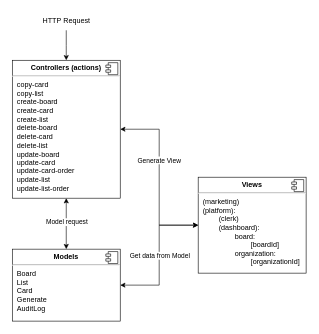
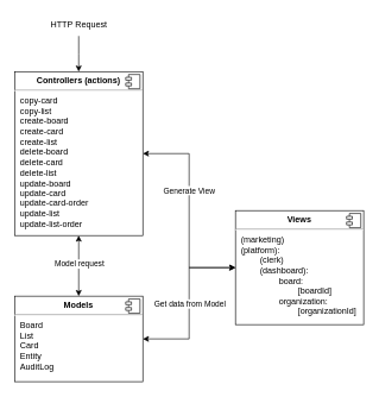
- <mxCell id="11" value="&lt;p style=&quot;margin:0px;margin-top:6px;text-align:center;&quot;&gt;&lt;b&gt;Models&lt;/b&gt;&lt;br&gt;&lt;/p&gt;&lt;hr&gt;&lt;p style=&quot;margin:0px;margin-left:8px;&quot;&gt;Board&lt;br&gt;List&lt;/p&gt;&lt;p style=&quot;margin:0px;margin-left:8px;&quot;&gt;Card&lt;/p&gt;&lt;p style=&quot;margin:0px;margin-left:8px;&quot;&gt;Generate&lt;/p&gt;&lt;p style=&quot;margin:0px;margin-left:8px;&quot;&gt;AuditLog&lt;br&gt;&lt;/p&gt;" style="align=left;overflow=fill;html=1;dropTarget=0;whiteSpace=wrap;" vertex="1" parent="1"><mxGeometry x="20" y="415" width="180" height="120" as="geometry" /></mxCell>
+ <mxCell id="11" value="&lt;p style=&quot;margin:0px;margin-top:6px;text-align:center;&quot;&gt;&lt;b&gt;Models&lt;/b&gt;&lt;br&gt;&lt;/p&gt;&lt;hr&gt;&lt;p style=&quot;margin:0px;margin-left:8px;&quot;&gt;Board&lt;br&gt;List&lt;/p&gt;&lt;p style=&quot;margin:0px;margin-left:8px;&quot;&gt;Card&lt;/p&gt;&lt;p style=&quot;margin:0px;margin-left:8px;&quot;&gt;Entity&lt;/p&gt;&lt;p style=&quot;margin:0px;margin-left:8px;&quot;&gt;AuditLog&lt;br&gt;&lt;/p&gt;" style="align=left;overflow=fill;html=1;dropTarget=0;whiteSpace=wrap;" vertex="1" parent="1"><mxGeometry x="20" y="415" width="180" height="120" as="geometry" /></mxCell>
